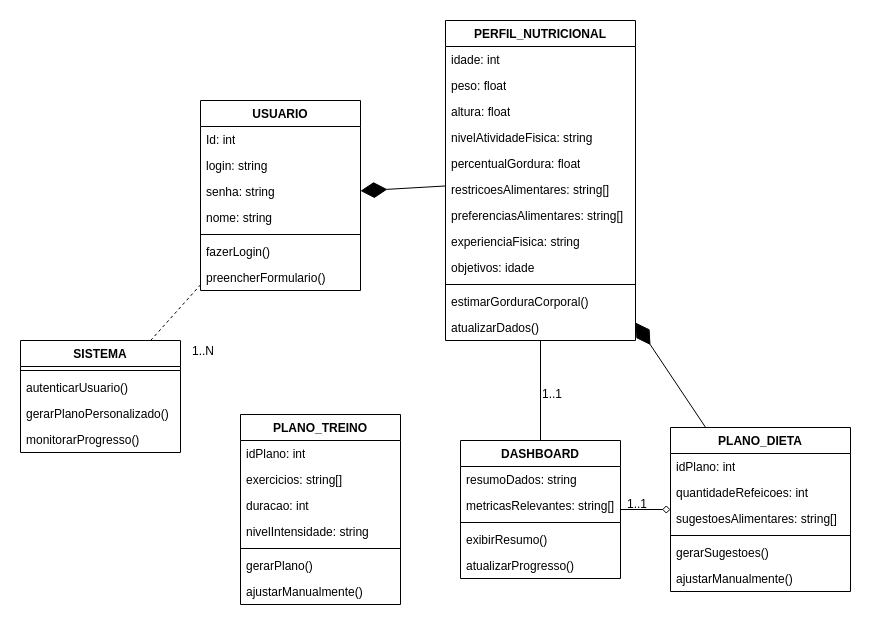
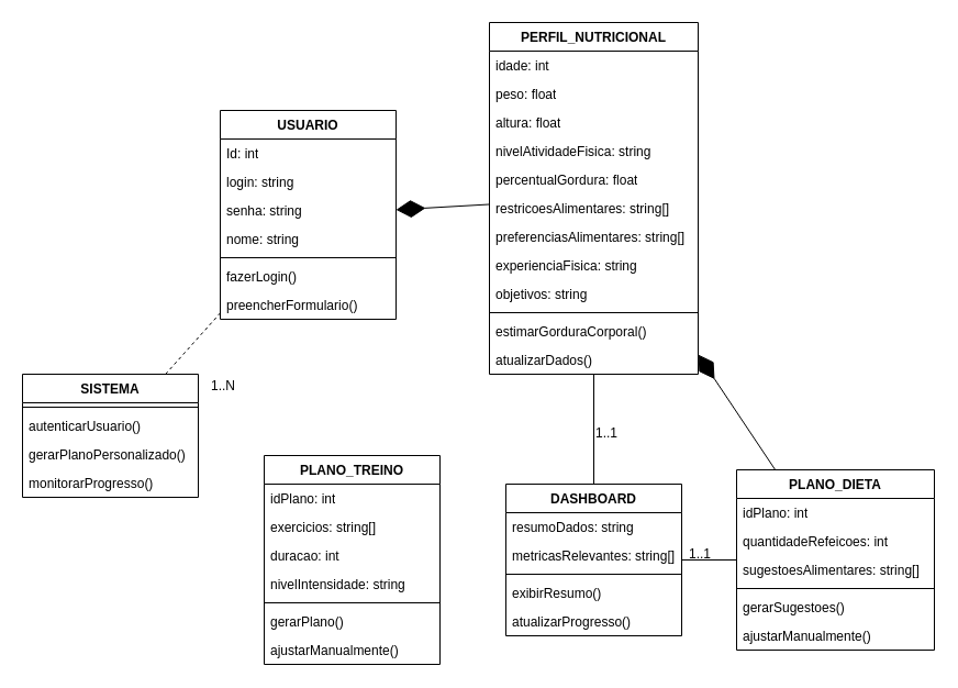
- <mxCell id="19" value="&lt;div&gt;objetivos: idade&lt;/div&gt;" style="text;strokeColor=none;fillColor=none;align=left;verticalAlign=top;spacingLeft=4;spacingRight=4;overflow=hidden;rotatable=0;points=[[0,0.5],[1,0.5]];portConstraint=eastwest;whiteSpace=wrap;html=1;" parent="10" vertex="1"><mxGeometry y="234" width="190" height="26" as="geometry" /></mxCell>
+ <mxCell id="19" value="&lt;div&gt;objetivos: string&lt;/div&gt;" style="text;strokeColor=none;fillColor=none;align=left;verticalAlign=top;spacingLeft=4;spacingRight=4;overflow=hidden;rotatable=0;points=[[0,0.5],[1,0.5]];portConstraint=eastwest;whiteSpace=wrap;html=1;" parent="10" vertex="1"><mxGeometry y="234" width="190" height="26" as="geometry" /></mxCell>
- <mxCell id="49" value="" style="endArrow=diamond;html=1;rounded=0;align=center;verticalAlign=top;endFill=0;labelBackgroundColor=none;" parent="1" source="35" target="23" edge="1"><mxGeometry relative="1" as="geometry"><mxPoint x="530" y="720" as="sourcePoint" /><mxPoint x="420" y="624" as="targetPoint" /></mxGeometry></mxCell>
+ <mxCell id="49" value="" style="endArrow=none;html=1;rounded=0;align=center;verticalAlign=top;endFill=0;labelBackgroundColor=none;" parent="1" source="35" target="23" edge="1"><mxGeometry relative="1" as="geometry"><mxPoint x="530" y="720" as="sourcePoint" /><mxPoint x="420" y="624" as="targetPoint" /></mxGeometry></mxCell>
